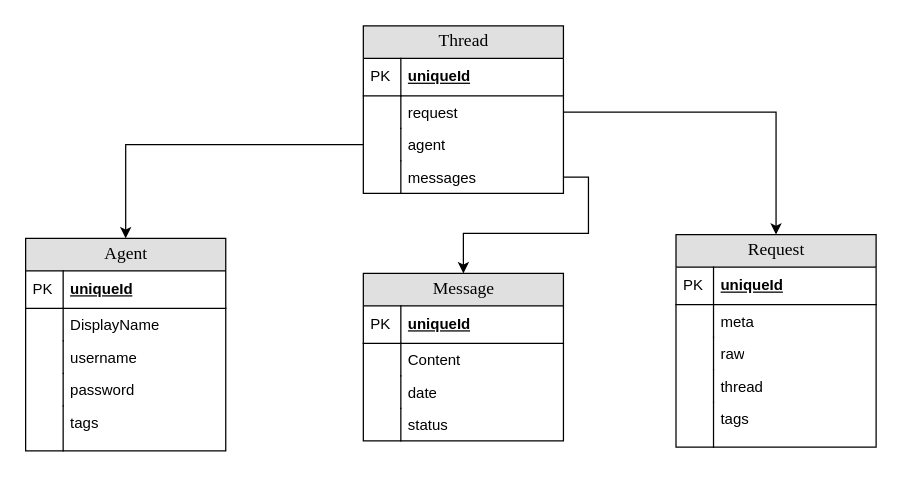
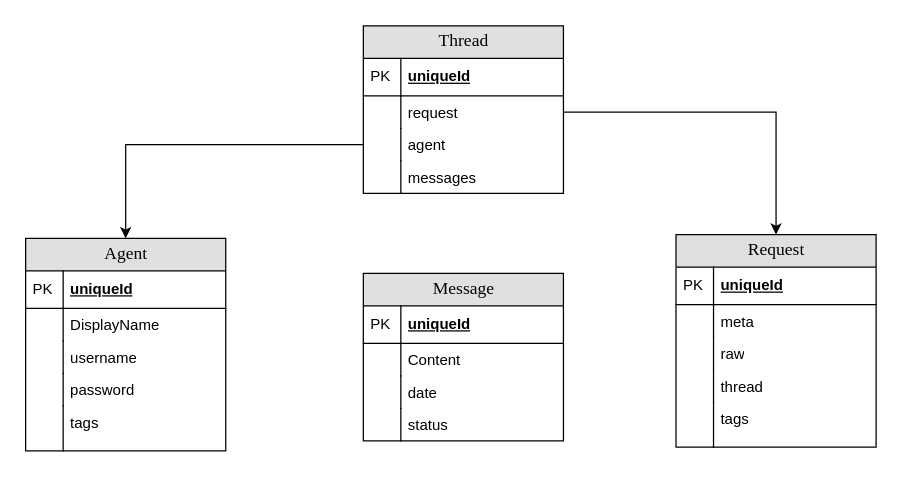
- <mxCell id="44" style="edgeStyle=orthogonalEdgeStyle;rounded=0;orthogonalLoop=1;jettySize=auto;html=1;exitX=1;exitY=0.5;exitDx=0;exitDy=0;entryX=0.5;entryY=0;entryDx=0;entryDy=0;" edge="1" parent="1" source="31" target="35"><mxGeometry relative="1" as="geometry" /></mxCell>
